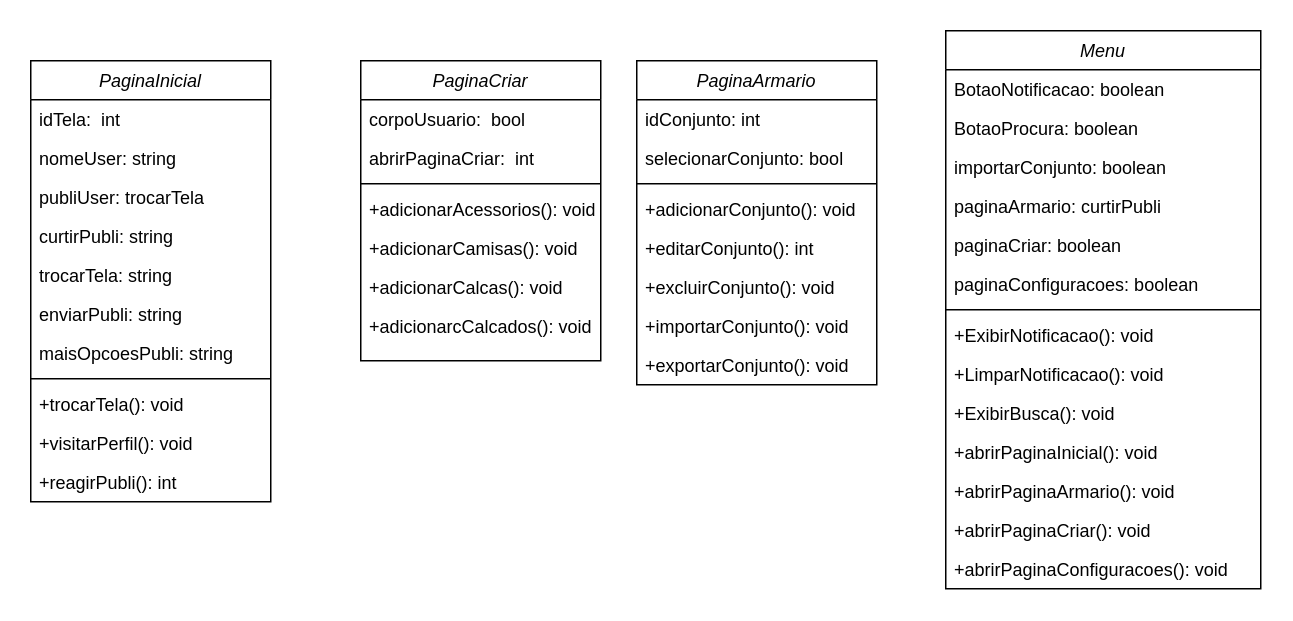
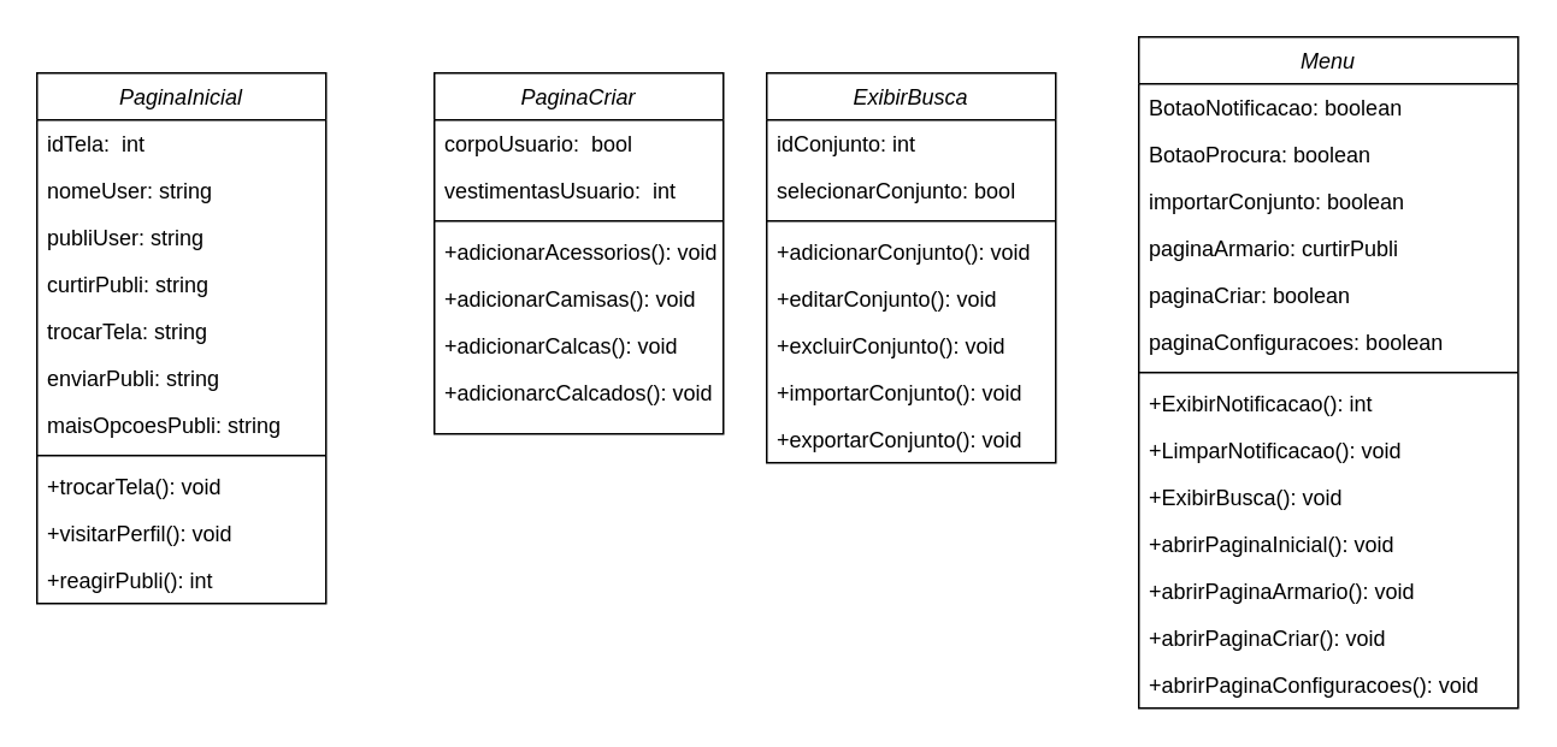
- <mxCell id="37" value="PaginaArmario" style="swimlane;fontStyle=2;align=center;verticalAlign=top;childLayout=stackLayout;horizontal=1;startSize=26;horizontalStack=0;resizeParent=1;resizeLast=0;collapsible=1;marginBottom=0;rounded=0;shadow=0;strokeWidth=1;" vertex="1" parent="1"><mxGeometry x="424" y="40" width="160" height="216" as="geometry"><mxRectangle x="70" y="120" width="160" height="26" as="alternateBounds" /></mxGeometry></mxCell>
+ <mxCell id="37" value="ExibirBusca" style="swimlane;fontStyle=2;align=center;verticalAlign=top;childLayout=stackLayout;horizontal=1;startSize=26;horizontalStack=0;resizeParent=1;resizeLast=0;collapsible=1;marginBottom=0;rounded=0;shadow=0;strokeWidth=1;" vertex="1" parent="1"><mxGeometry x="424" y="40" width="160" height="216" as="geometry"><mxRectangle x="70" y="120" width="160" height="26" as="alternateBounds" /></mxGeometry></mxCell>
- <mxCell id="31" value="abrirPaginaCriar:  int" style="text;align=left;verticalAlign=top;spacingLeft=4;spacingRight=4;overflow=hidden;rotatable=0;points=[[0,0.5],[1,0.5]];portConstraint=eastwest;rounded=0;shadow=0;html=0;" vertex="1" parent="29"><mxGeometry y="52" width="160" height="26" as="geometry" /></mxCell>
+ <mxCell id="31" value="vestimentasUsuario:  int" style="text;align=left;verticalAlign=top;spacingLeft=4;spacingRight=4;overflow=hidden;rotatable=0;points=[[0,0.5],[1,0.5]];portConstraint=eastwest;rounded=0;shadow=0;html=0;" vertex="1" parent="29"><mxGeometry y="52" width="160" height="26" as="geometry" /></mxCell>
- <mxCell id="5" value="publiUser: trocarTela" style="text;align=left;verticalAlign=top;spacingLeft=4;spacingRight=4;overflow=hidden;rotatable=0;points=[[0,0.5],[1,0.5]];portConstraint=eastwest;rounded=0;shadow=0;html=0;" parent="2" vertex="1"><mxGeometry y="78" width="160" height="26" as="geometry" /></mxCell>
+ <mxCell id="5" value="publiUser: string" style="text;align=left;verticalAlign=top;spacingLeft=4;spacingRight=4;overflow=hidden;rotatable=0;points=[[0,0.5],[1,0.5]];portConstraint=eastwest;rounded=0;shadow=0;html=0;" parent="2" vertex="1"><mxGeometry y="78" width="160" height="26" as="geometry" /></mxCell>
- <mxCell id="42" value="+editarConjunto(): int" style="text;align=left;verticalAlign=top;spacingLeft=4;spacingRight=4;overflow=hidden;rotatable=0;points=[[0,0.5],[1,0.5]];portConstraint=eastwest;rounded=0;shadow=0;html=0;" vertex="1" parent="37"><mxGeometry y="112" width="160" height="26" as="geometry" /></mxCell>
+ <mxCell id="42" value="+editarConjunto(): void" style="text;align=left;verticalAlign=top;spacingLeft=4;spacingRight=4;overflow=hidden;rotatable=0;points=[[0,0.5],[1,0.5]];portConstraint=eastwest;rounded=0;shadow=0;html=0;" vertex="1" parent="37"><mxGeometry y="112" width="160" height="26" as="geometry" /></mxCell>
- <mxCell id="22" value="+ExibirNotificacao(): void" style="text;align=left;verticalAlign=top;spacingLeft=4;spacingRight=4;overflow=hidden;rotatable=0;points=[[0,0.5],[1,0.5]];portConstraint=eastwest;rounded=0;shadow=0;html=0;" parent="14" vertex="1"><mxGeometry y="190" width="210" height="26" as="geometry" /></mxCell>
+ <mxCell id="22" value="+ExibirNotificacao(): int" style="text;align=left;verticalAlign=top;spacingLeft=4;spacingRight=4;overflow=hidden;rotatable=0;points=[[0,0.5],[1,0.5]];portConstraint=eastwest;rounded=0;shadow=0;html=0;" parent="14" vertex="1"><mxGeometry y="190" width="210" height="26" as="geometry" /></mxCell>
